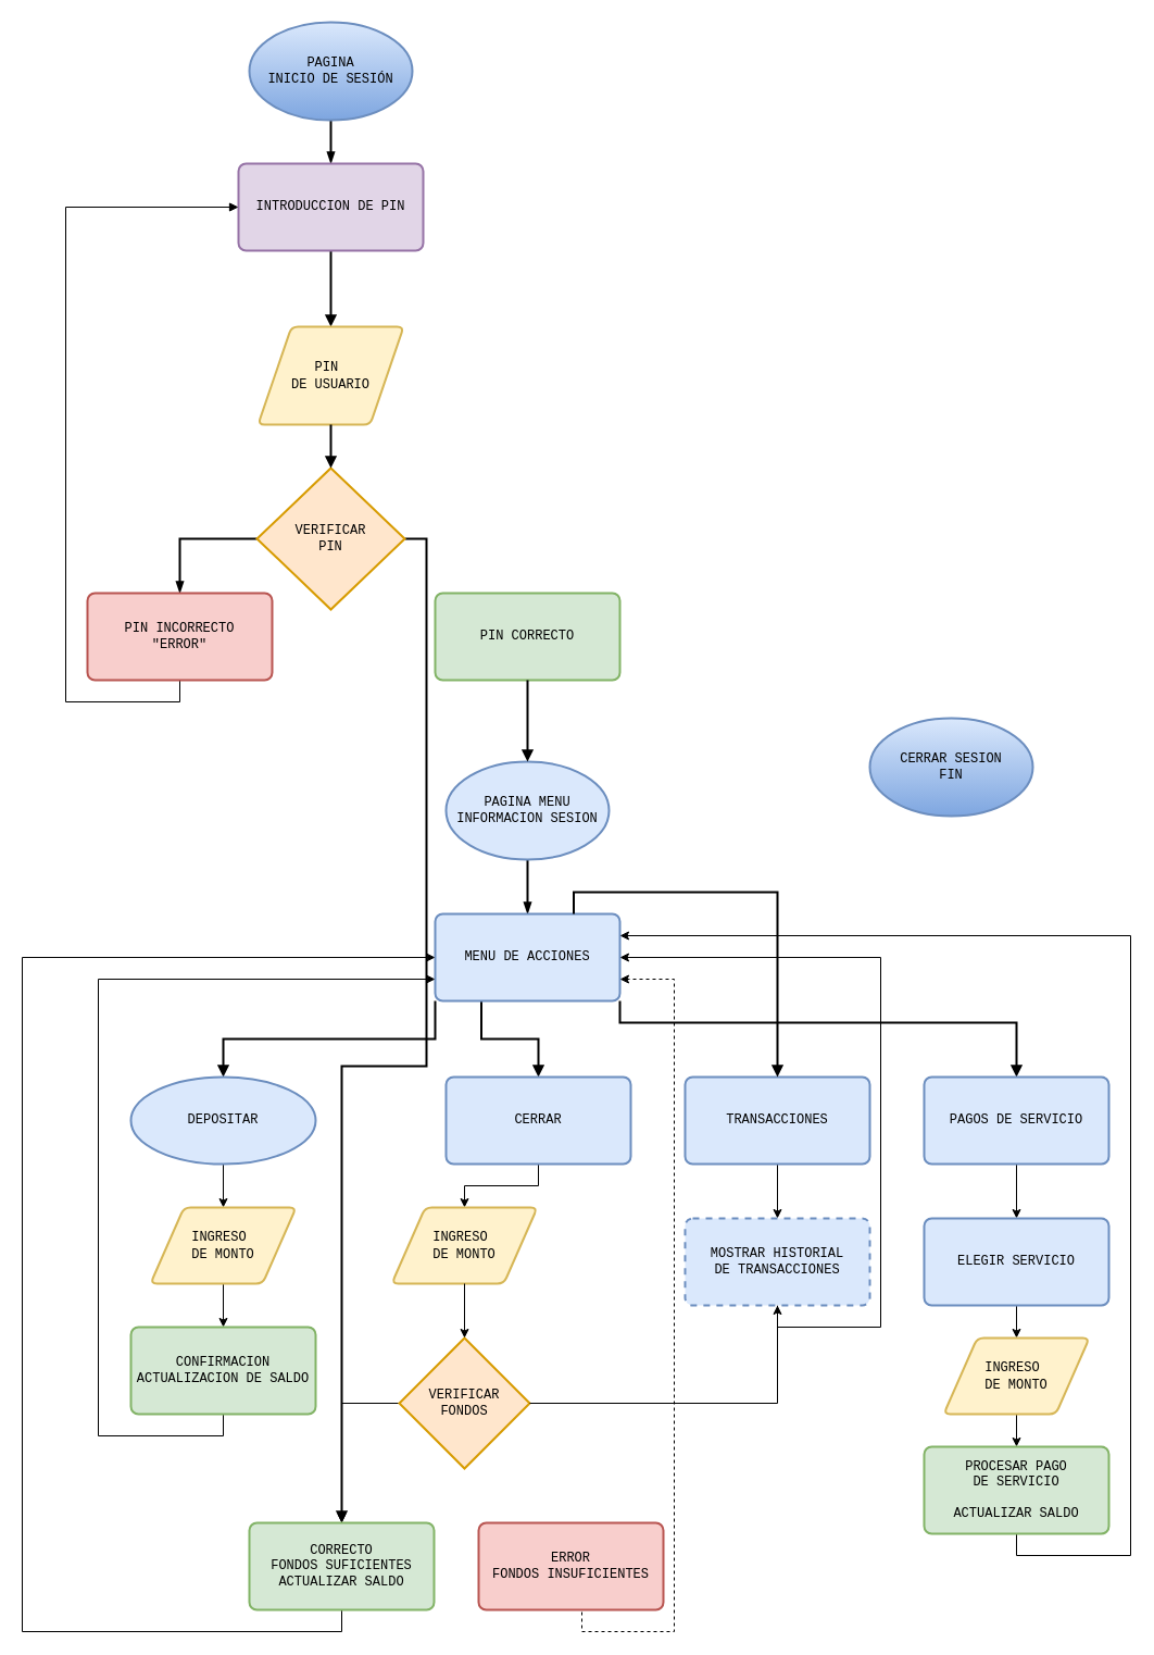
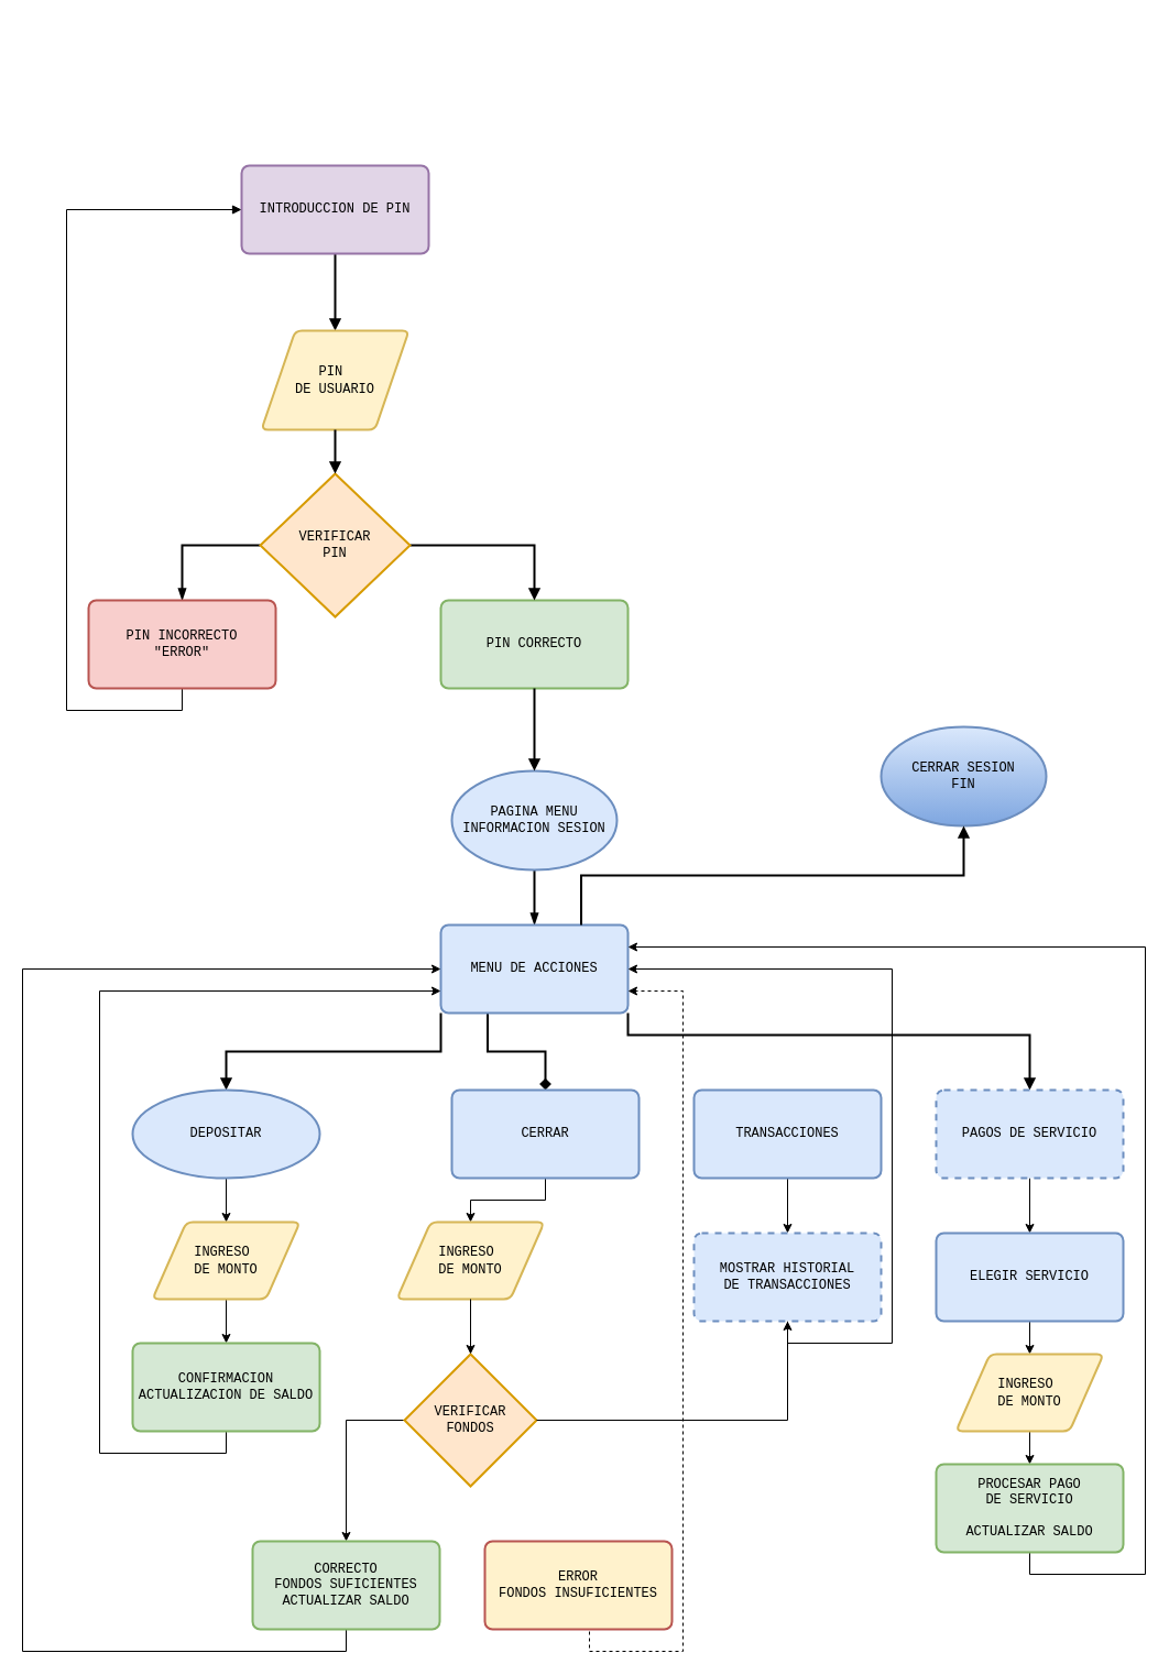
- <mxCell id="3" value="&lt;div&gt;PAGINA&lt;/div&gt;&lt;div&gt;INICIO DE SESIÓN&lt;/div&gt;" style="strokeWidth=2;html=1;shape=mxgraph.flowchart.start_1;whiteSpace=wrap;fontFamily=Courier New;fillColor=#dae8fc;strokeColor=#6c8ebf;gradientColor=#7ea6e0;" vertex="1" parent="1"><mxGeometry x="229" y="20" width="150" height="90" as="geometry" /></mxCell>
- <mxCell id="2" style="edgeStyle=orthogonalEdgeStyle;rounded=0;orthogonalLoop=1;jettySize=auto;html=1;exitX=0.5;exitY=1;exitDx=0;exitDy=0;exitPerimeter=0;entryX=0.5;entryY=0;entryDx=0;entryDy=0;endArrow=blockThin;endFill=1;strokeWidth=2;" edge="1" parent="1" source="3" target="5"><mxGeometry relative="1" as="geometry" /></mxCell>
- <mxCell id="51" style="edgeStyle=orthogonalEdgeStyle;rounded=0;orthogonalLoop=1;jettySize=auto;html=1;exitX=0.75;exitY=0;exitDx=0;exitDy=0;strokeWidth=2;endArrow=block;endFill=1;" edge="1" parent="1" source="18" target="26"><mxGeometry relative="1" as="geometry" /></mxCell>
+ <mxCell id="51" style="edgeStyle=orthogonalEdgeStyle;rounded=0;orthogonalLoop=1;jettySize=auto;html=1;exitX=0.75;exitY=0;exitDx=0;exitDy=0;entryX=0.5;entryY=1;entryDx=0;entryDy=0;entryPerimeter=0;strokeWidth=2;endArrow=block;endFill=1;" edge="1" parent="1" source="18" target="50"><mxGeometry relative="1" as="geometry" /></mxCell>
- <mxCell id="7" style="edgeStyle=orthogonalEdgeStyle;rounded=0;orthogonalLoop=1;jettySize=auto;html=1;exitX=1;exitY=0.5;exitDx=0;exitDy=0;exitPerimeter=0;strokeWidth=2;endArrow=block;endFill=1;" edge="1" parent="1" source="9" target="37"><mxGeometry relative="1" as="geometry" /></mxCell>
+ <mxCell id="7" style="edgeStyle=orthogonalEdgeStyle;rounded=0;orthogonalLoop=1;jettySize=auto;html=1;exitX=1;exitY=0.5;exitDx=0;exitDy=0;exitPerimeter=0;entryX=0.5;entryY=0;entryDx=0;entryDy=0;strokeWidth=2;endArrow=block;endFill=1;" edge="1" parent="1" source="9" target="6"><mxGeometry relative="1" as="geometry" /></mxCell>
- <mxCell id="16" style="edgeStyle=orthogonalEdgeStyle;rounded=0;orthogonalLoop=1;jettySize=auto;html=1;exitX=0.25;exitY=1;exitDx=0;exitDy=0;entryX=0.5;entryY=0;entryDx=0;entryDy=0;strokeWidth=2;endArrow=block;endFill=1;" edge="1" parent="1" source="18" target="24"><mxGeometry relative="1" as="geometry" /></mxCell>
+ <mxCell id="16" style="edgeStyle=orthogonalEdgeStyle;rounded=0;orthogonalLoop=1;jettySize=auto;html=1;exitX=0.25;exitY=1;exitDx=0;exitDy=0;entryX=0.5;entryY=0;entryDx=0;entryDy=0;strokeWidth=2;endArrow=diamond;endFill=1;" edge="1" parent="1" source="18" target="24"><mxGeometry relative="1" as="geometry" /></mxCell>
- <mxCell id="28" value="PAGOS DE SERVICIO" style="rounded=1;whiteSpace=wrap;html=1;absoluteArcSize=1;arcSize=14;strokeWidth=2;fontFamily=Courier New;fillColor=#dae8fc;strokeColor=#6c8ebf;" vertex="1" parent="1"><mxGeometry x="850" y="990" width="170" height="80" as="geometry" /></mxCell>
+ <mxCell id="28" value="PAGOS DE SERVICIO" style="rounded=1;whiteSpace=wrap;html=1;absoluteArcSize=1;arcSize=14;strokeWidth=2;fontFamily=Courier New;fillColor=#dae8fc;strokeColor=#6c8ebf;dashed=1;" vertex="1" parent="1"><mxGeometry x="850" y="990" width="170" height="80" as="geometry" /></mxCell>
- <mxCell id="40" value="&lt;div&gt;&lt;br&gt;&lt;/div&gt;&lt;div&gt;ERROR&lt;/div&gt;&lt;div&gt;FONDOS INSUFICIENTES&lt;/div&gt;&lt;div&gt;&lt;br&gt;&lt;/div&gt;" style="rounded=1;whiteSpace=wrap;html=1;absoluteArcSize=1;arcSize=14;strokeWidth=2;fontFamily=Courier New;fillColor=#f8cecc;strokeColor=#b85450;" vertex="1" parent="1"><mxGeometry x="440" y="1400" width="170" height="80" as="geometry" /></mxCell>
+ <mxCell id="40" value="&lt;div&gt;&lt;br&gt;&lt;/div&gt;&lt;div&gt;ERROR&lt;/div&gt;&lt;div&gt;FONDOS INSUFICIENTES&lt;/div&gt;&lt;div&gt;&lt;br&gt;&lt;/div&gt;" style="rounded=1;whiteSpace=wrap;html=1;absoluteArcSize=1;arcSize=14;strokeWidth=2;fontFamily=Courier New;fillColor=#fff2cc;strokeColor=#b85450;" vertex="1" parent="1"><mxGeometry x="440" y="1400" width="170" height="80" as="geometry" /></mxCell>
